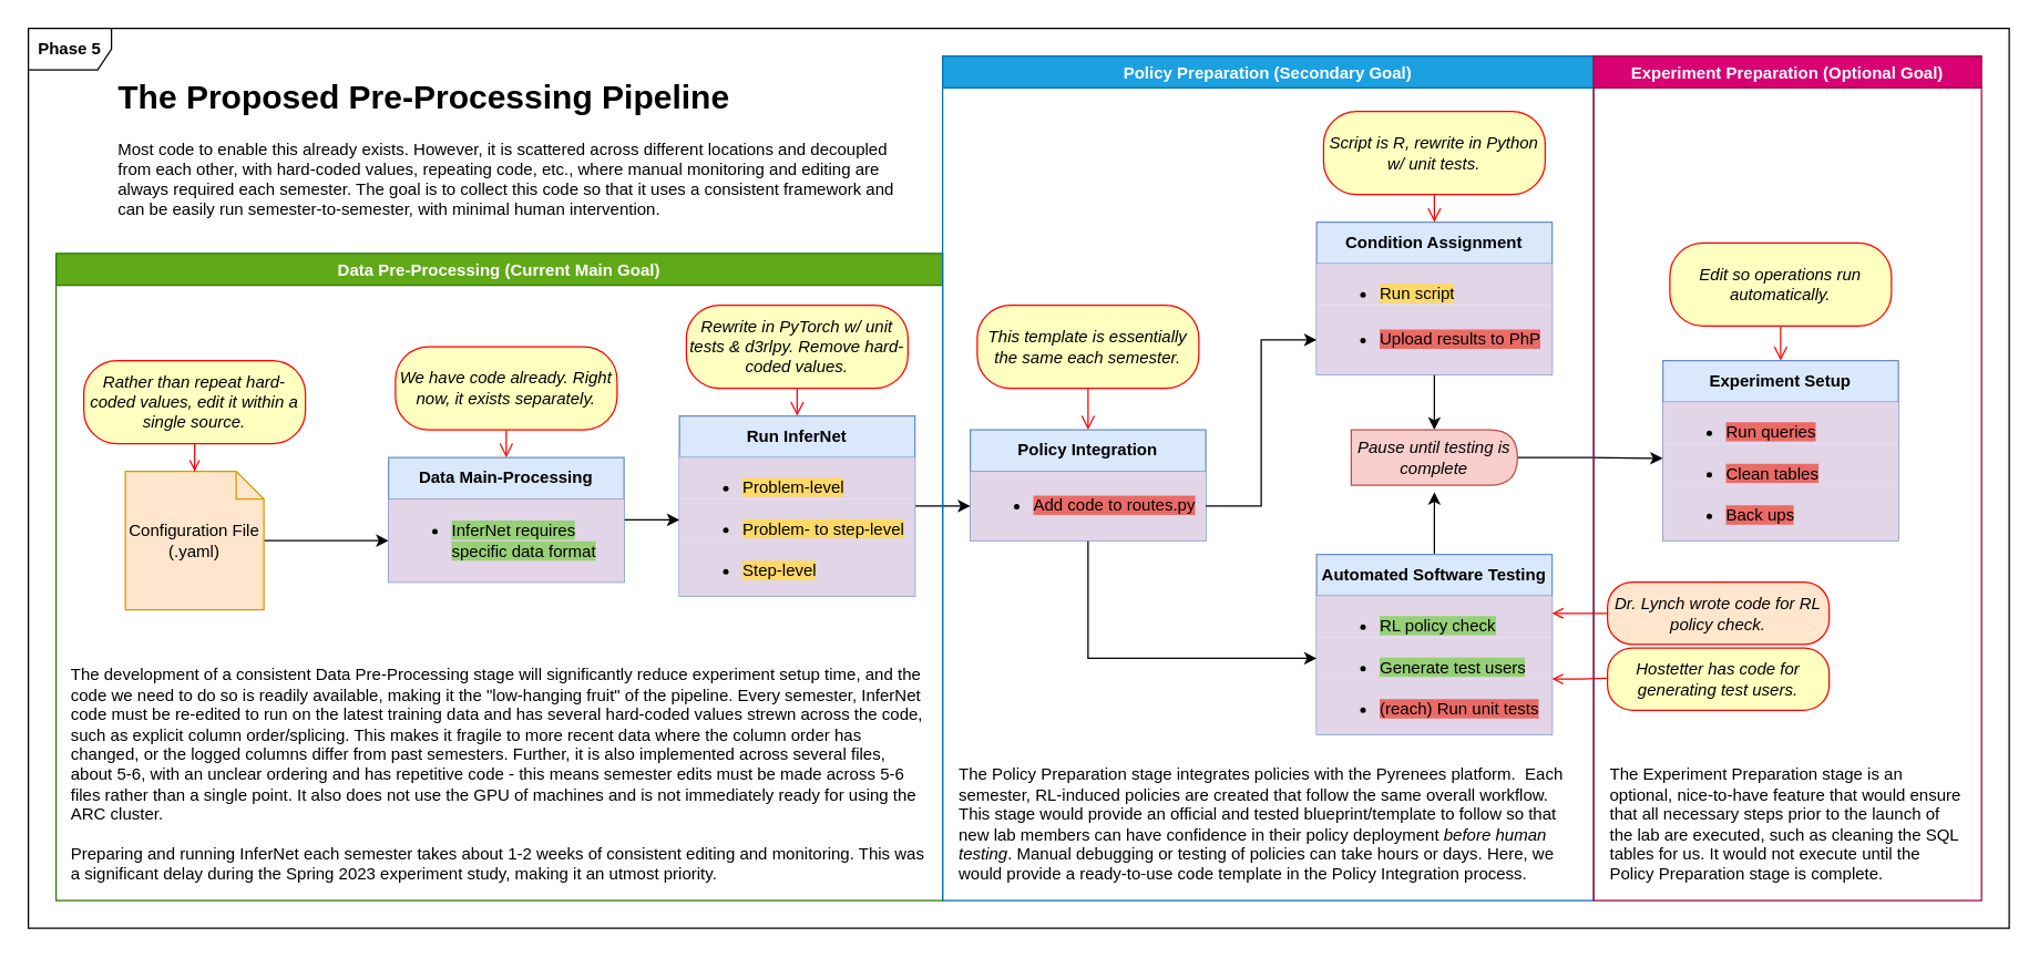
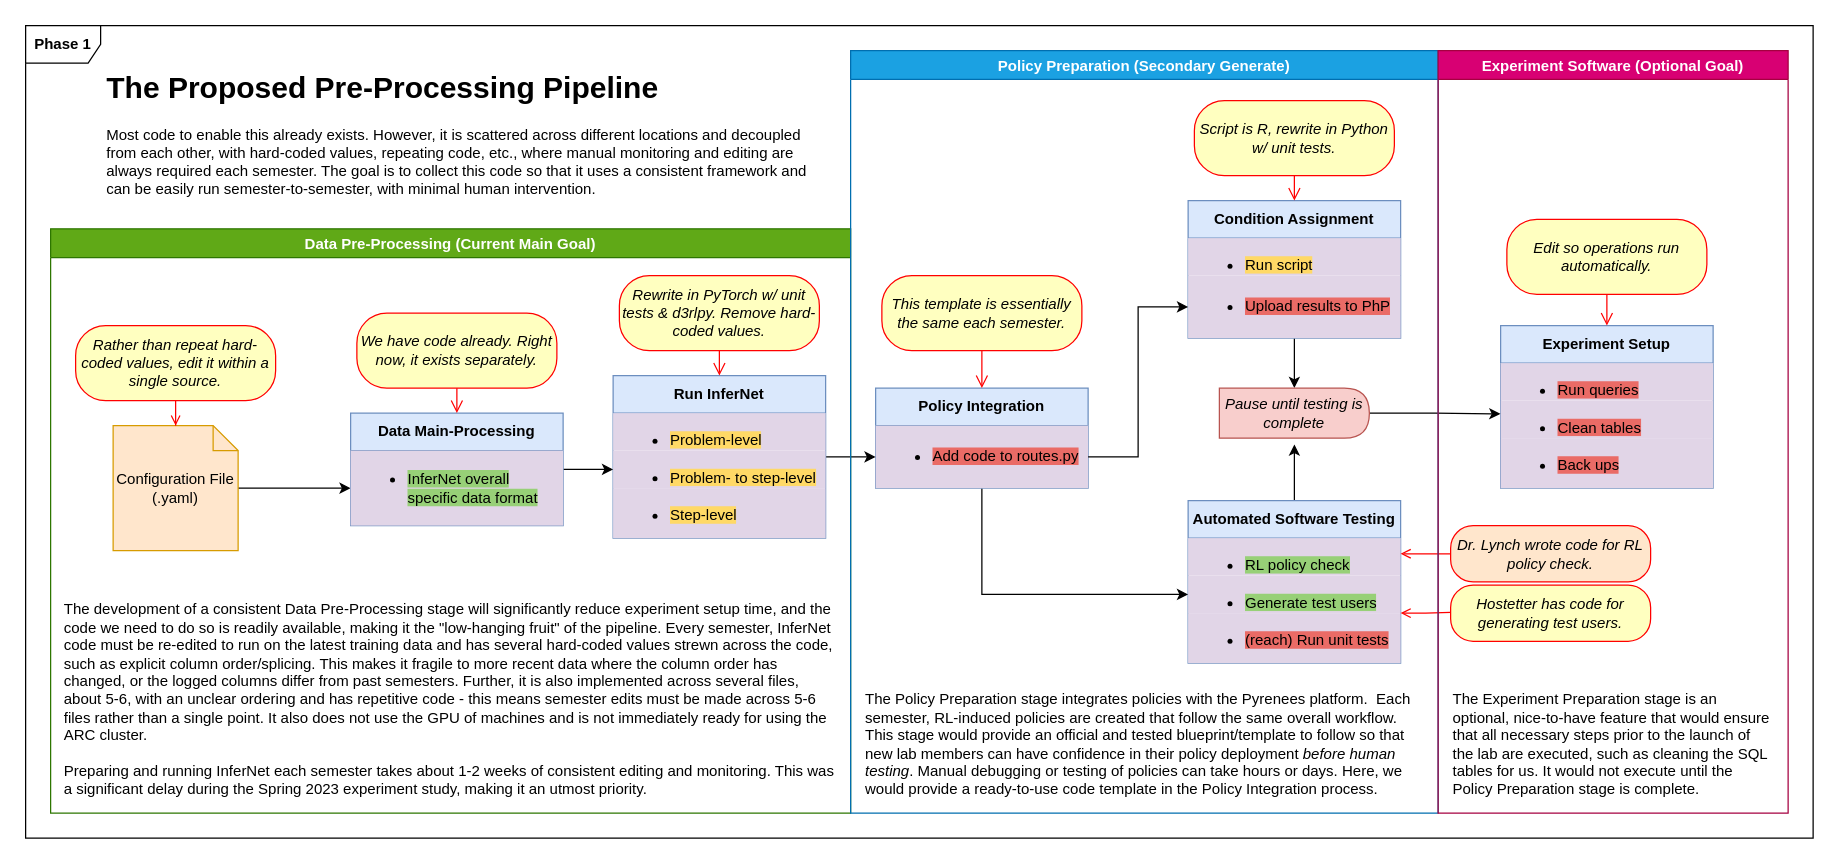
- <mxCell id="42" value="&lt;b&gt;Phase 5&lt;/b&gt;" style="shape=umlFrame;whiteSpace=wrap;html=1;pointerEvents=0;" vertex="1" parent="1"><mxGeometry x="20" y="20" width="1430" height="650" as="geometry" /></mxCell>
+ <mxCell id="42" value="&lt;b&gt;Phase 1&lt;/b&gt;" style="shape=umlFrame;whiteSpace=wrap;html=1;pointerEvents=0;" vertex="1" parent="1"><mxGeometry x="20" y="20" width="1430" height="650" as="geometry" /></mxCell>
- <mxCell id="49" value="Policy Preparation (Secondary Goal)" style="swimlane;fillColor=#1ba1e2;strokeColor=#006EAF;fontColor=#ffffff;shadow=0;" vertex="1" parent="1"><mxGeometry x="680" y="40" width="470" height="610" as="geometry" /></mxCell>
+ <mxCell id="49" value="Policy Preparation (Secondary Generate)" style="swimlane;fillColor=#1ba1e2;strokeColor=#006EAF;fontColor=#ffffff;shadow=0;" vertex="1" parent="1"><mxGeometry x="680" y="40" width="470" height="610" as="geometry" /></mxCell>
- <mxCell id="51" value="Experiment Preparation (Optional Goal)" style="swimlane;fillColor=#d80073;strokeColor=#A50040;fontColor=#ffffff;shadow=0;" vertex="1" parent="1"><mxGeometry x="1150" y="40" width="280" height="610" as="geometry" /></mxCell>
+ <mxCell id="51" value="Experiment Software (Optional Goal)" style="swimlane;fillColor=#d80073;strokeColor=#A50040;fontColor=#ffffff;shadow=0;" vertex="1" parent="1"><mxGeometry x="1150" y="40" width="280" height="610" as="geometry" /></mxCell>
- <mxCell id="45" value="&lt;ul&gt;&lt;li&gt;&lt;span style=&quot;background-color: rgb(151, 208, 119);&quot;&gt;InferNet requires specific data format&lt;br&gt;&lt;/span&gt;&lt;/li&gt;&lt;/ul&gt;" style="text;strokeColor=none;fillColor=#e1d5e7;align=left;verticalAlign=middle;spacingLeft=4;spacingRight=4;overflow=hidden;points=[[0,0.5],[1,0.5]];portConstraint=eastwest;rotatable=0;whiteSpace=wrap;html=1;" vertex="1" parent="44"><mxGeometry y="30" width="170" height="60" as="geometry" /></mxCell>
+ <mxCell id="45" value="&lt;ul&gt;&lt;li&gt;&lt;span style=&quot;background-color: rgb(151, 208, 119);&quot;&gt;InferNet overall specific data format&lt;br&gt;&lt;/span&gt;&lt;/li&gt;&lt;/ul&gt;" style="text;strokeColor=none;fillColor=#e1d5e7;align=left;verticalAlign=middle;spacingLeft=4;spacingRight=4;overflow=hidden;points=[[0,0.5],[1,0.5]];portConstraint=eastwest;rotatable=0;whiteSpace=wrap;html=1;" vertex="1" parent="44"><mxGeometry y="30" width="170" height="60" as="geometry" /></mxCell>
